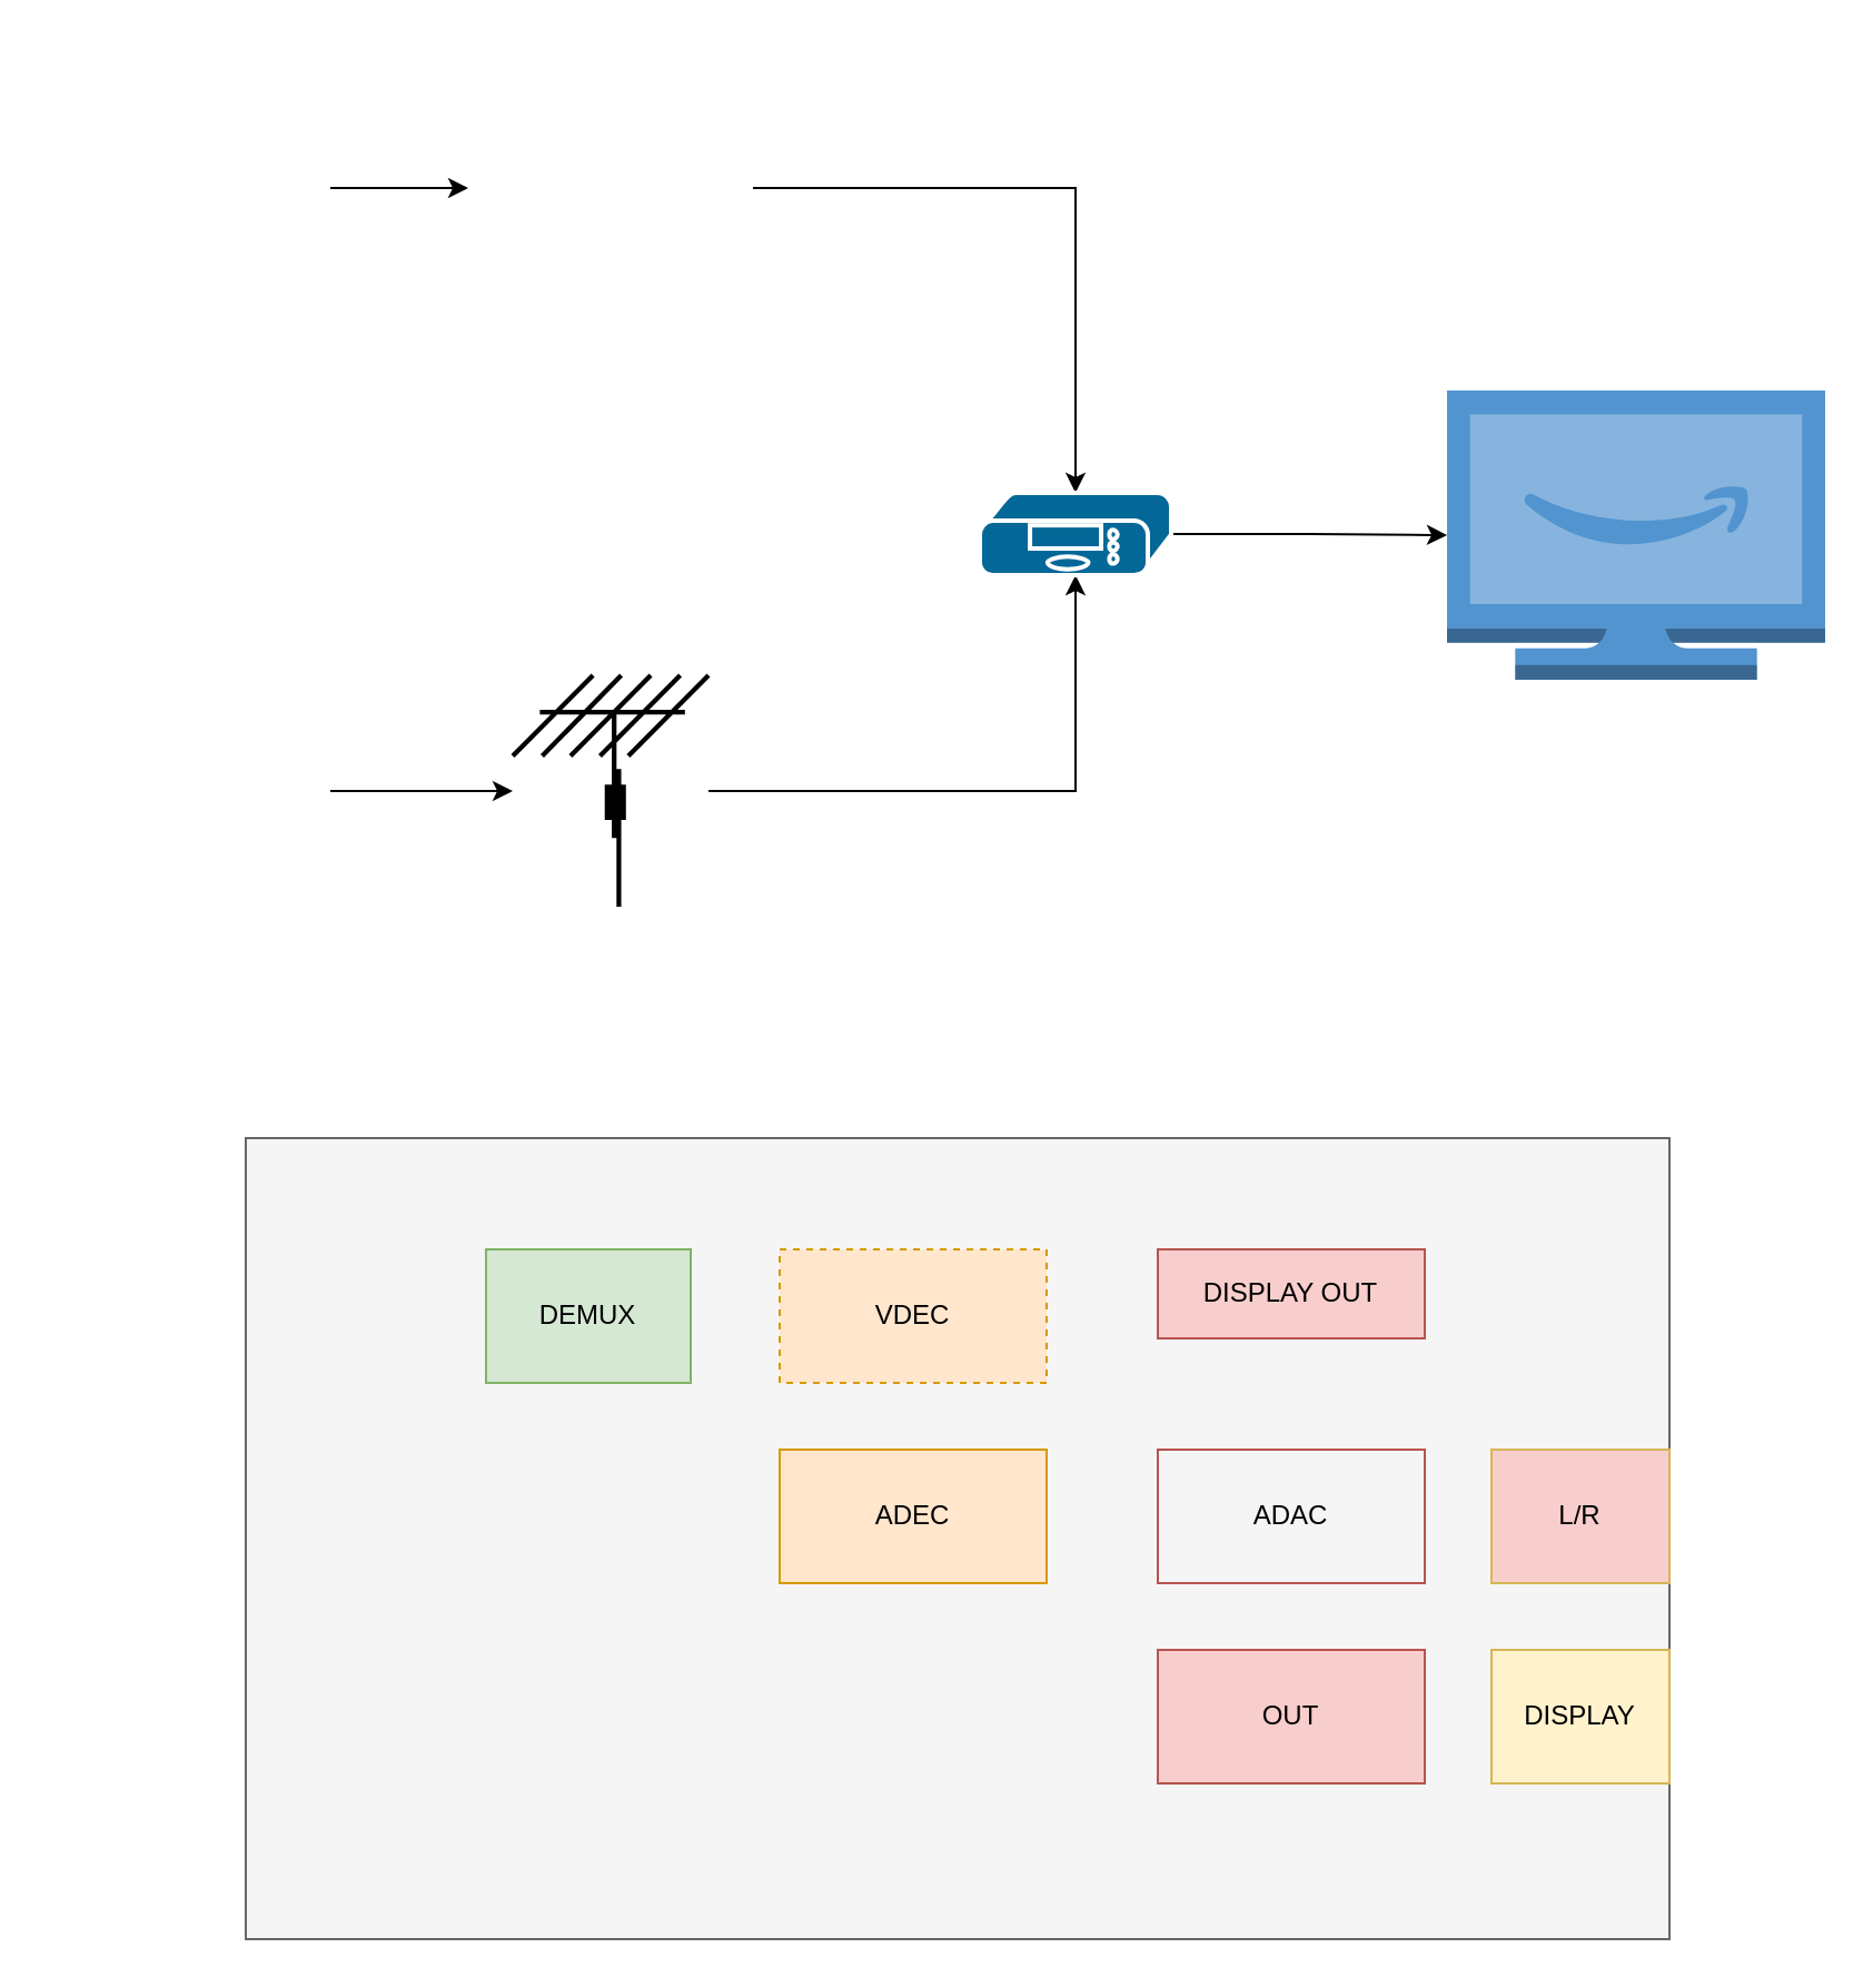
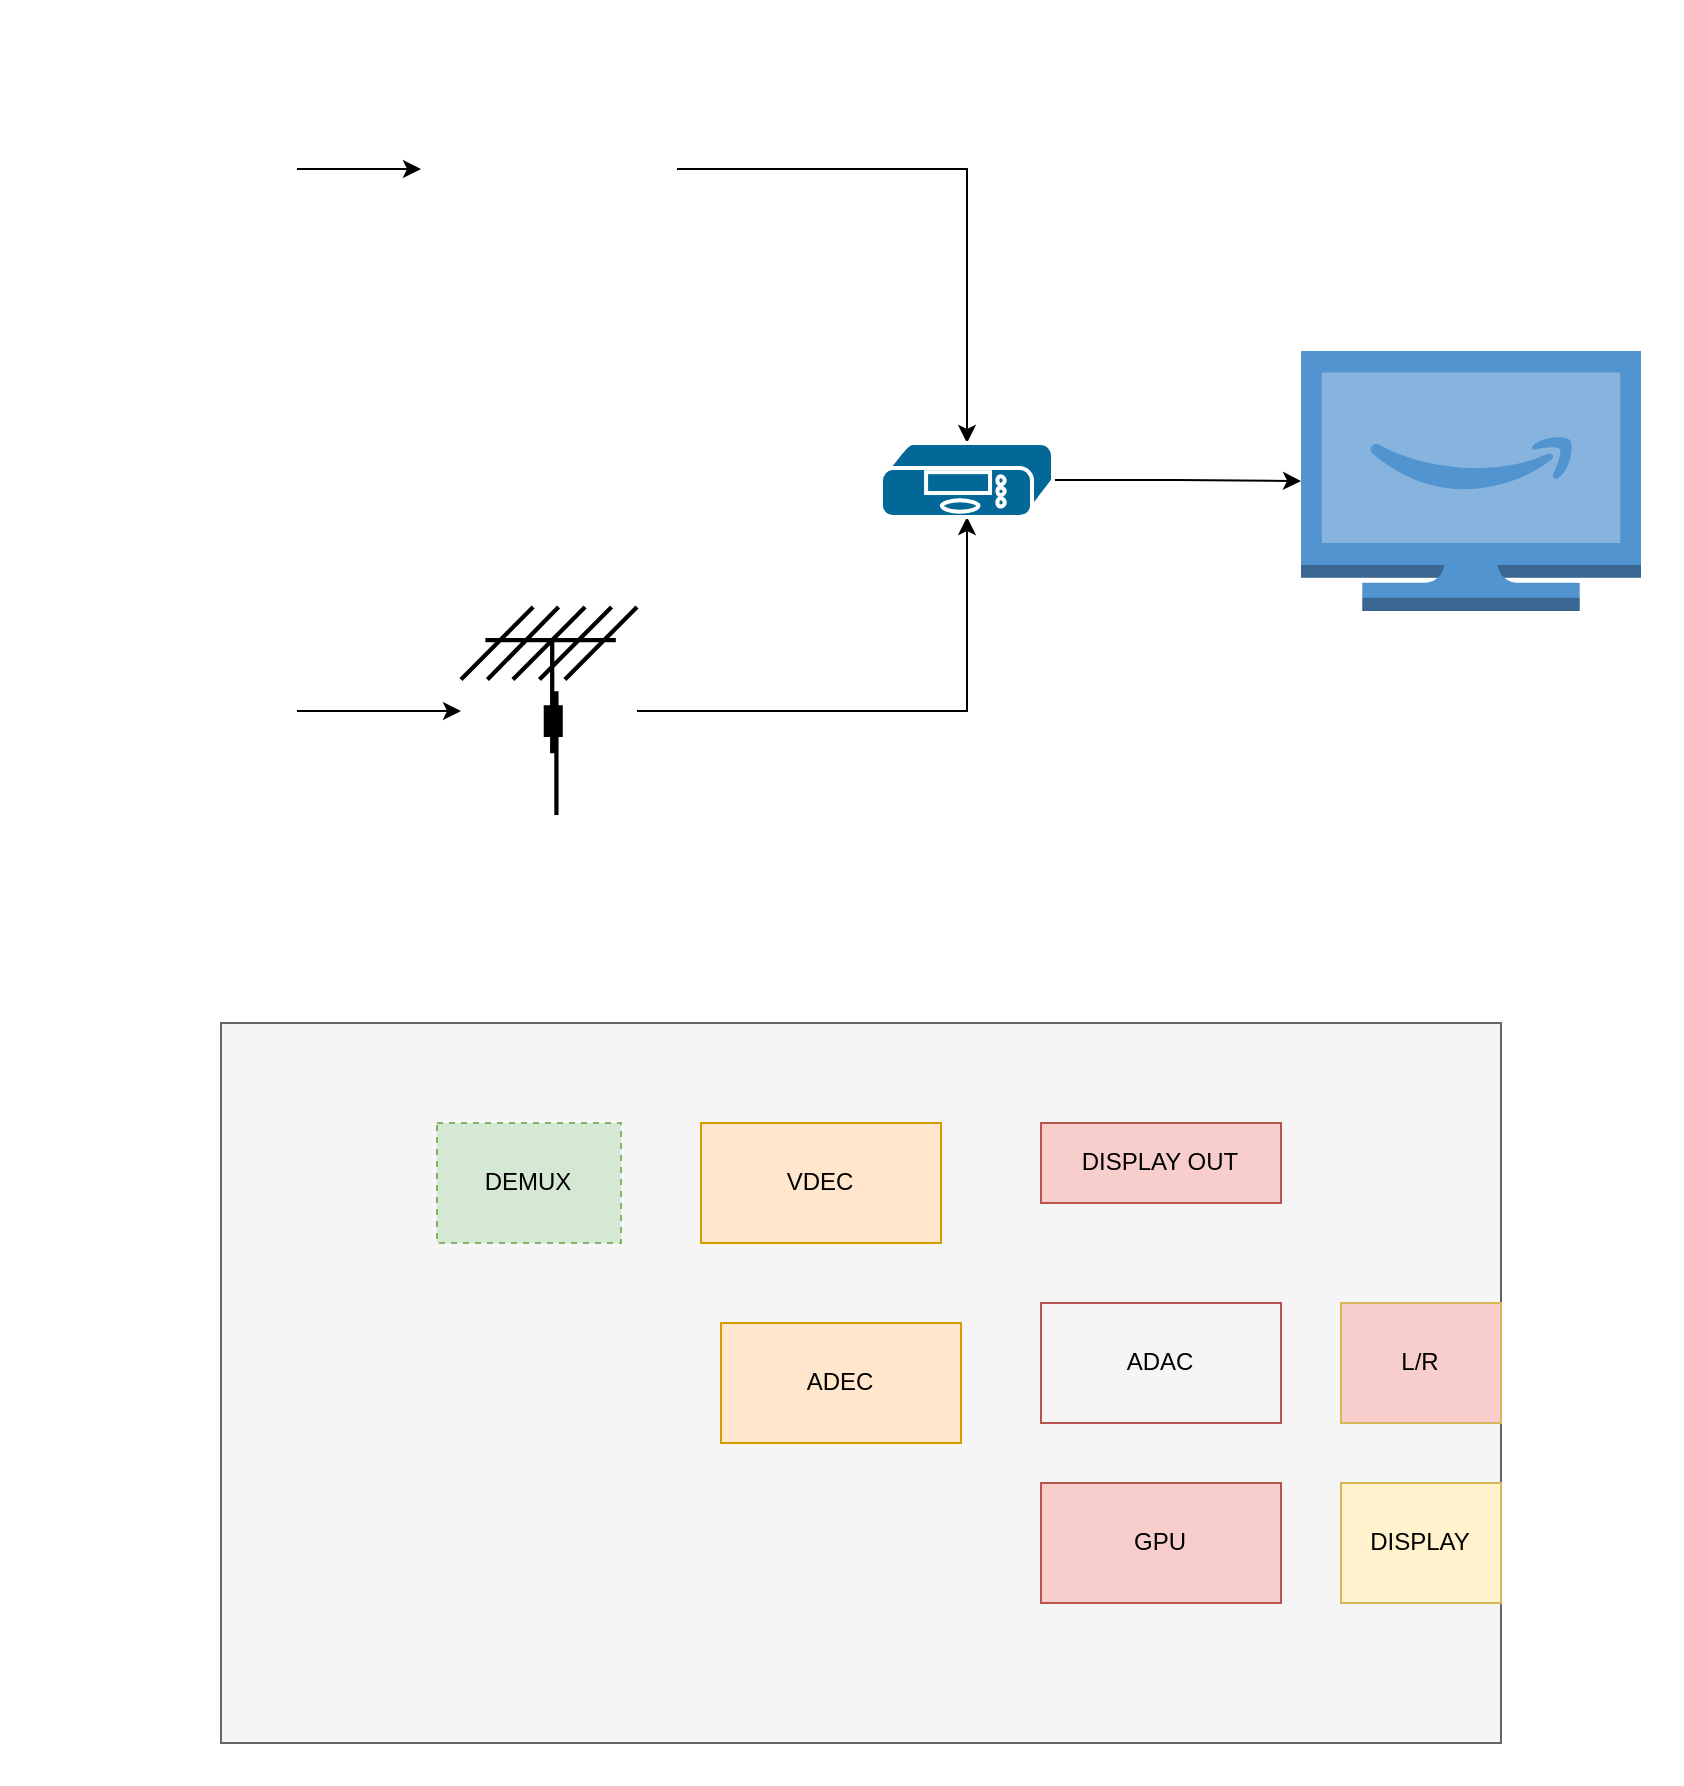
- <mxCell id="14" value="DEMUX" style="rounded=0;whiteSpace=wrap;html=1;fillColor=#d5e8d4;strokeColor=#82b366;" vertex="1" parent="1"><mxGeometry x="218" y="561" width="92" height="60" as="geometry" /></mxCell>
+ <mxCell id="14" value="DEMUX" style="rounded=0;whiteSpace=wrap;html=1;fillColor=#d5e8d4;strokeColor=#82b366;dashed=1;" vertex="1" parent="1"><mxGeometry x="218" y="561" width="92" height="60" as="geometry" /></mxCell>
- <mxCell id="16" value="VDEC" style="rounded=0;whiteSpace=wrap;html=1;fillColor=#ffe6cc;strokeColor=#d79b00;dashed=1;" vertex="1" parent="1"><mxGeometry x="350" y="561" width="120" height="60" as="geometry" /></mxCell>
+ <mxCell id="16" value="VDEC" style="rounded=0;whiteSpace=wrap;html=1;fillColor=#ffe6cc;strokeColor=#d79b00;" vertex="1" parent="1"><mxGeometry x="350" y="561" width="120" height="60" as="geometry" /></mxCell>
- <mxCell id="15" value="ADEC" style="rounded=0;whiteSpace=wrap;html=1;fillColor=#ffe6cc;strokeColor=#d79b00;" vertex="1" parent="1"><mxGeometry x="350" y="651" width="120" height="60" as="geometry" /></mxCell>
+ <mxCell id="15" value="ADEC" style="rounded=0;whiteSpace=wrap;html=1;fillColor=#ffe6cc;strokeColor=#d79b00;" vertex="1" parent="1"><mxGeometry x="360" y="661" width="120" height="60" as="geometry" /></mxCell>
- <mxCell id="19" value="OUT" style="rounded=0;whiteSpace=wrap;html=1;fillColor=#f8cecc;strokeColor=#b85450;" vertex="1" parent="1"><mxGeometry x="520" y="741" width="120" height="60" as="geometry" /></mxCell>
+ <mxCell id="19" value="GPU" style="rounded=0;whiteSpace=wrap;html=1;fillColor=#f8cecc;strokeColor=#b85450;" vertex="1" parent="1"><mxGeometry x="520" y="741" width="120" height="60" as="geometry" /></mxCell>
